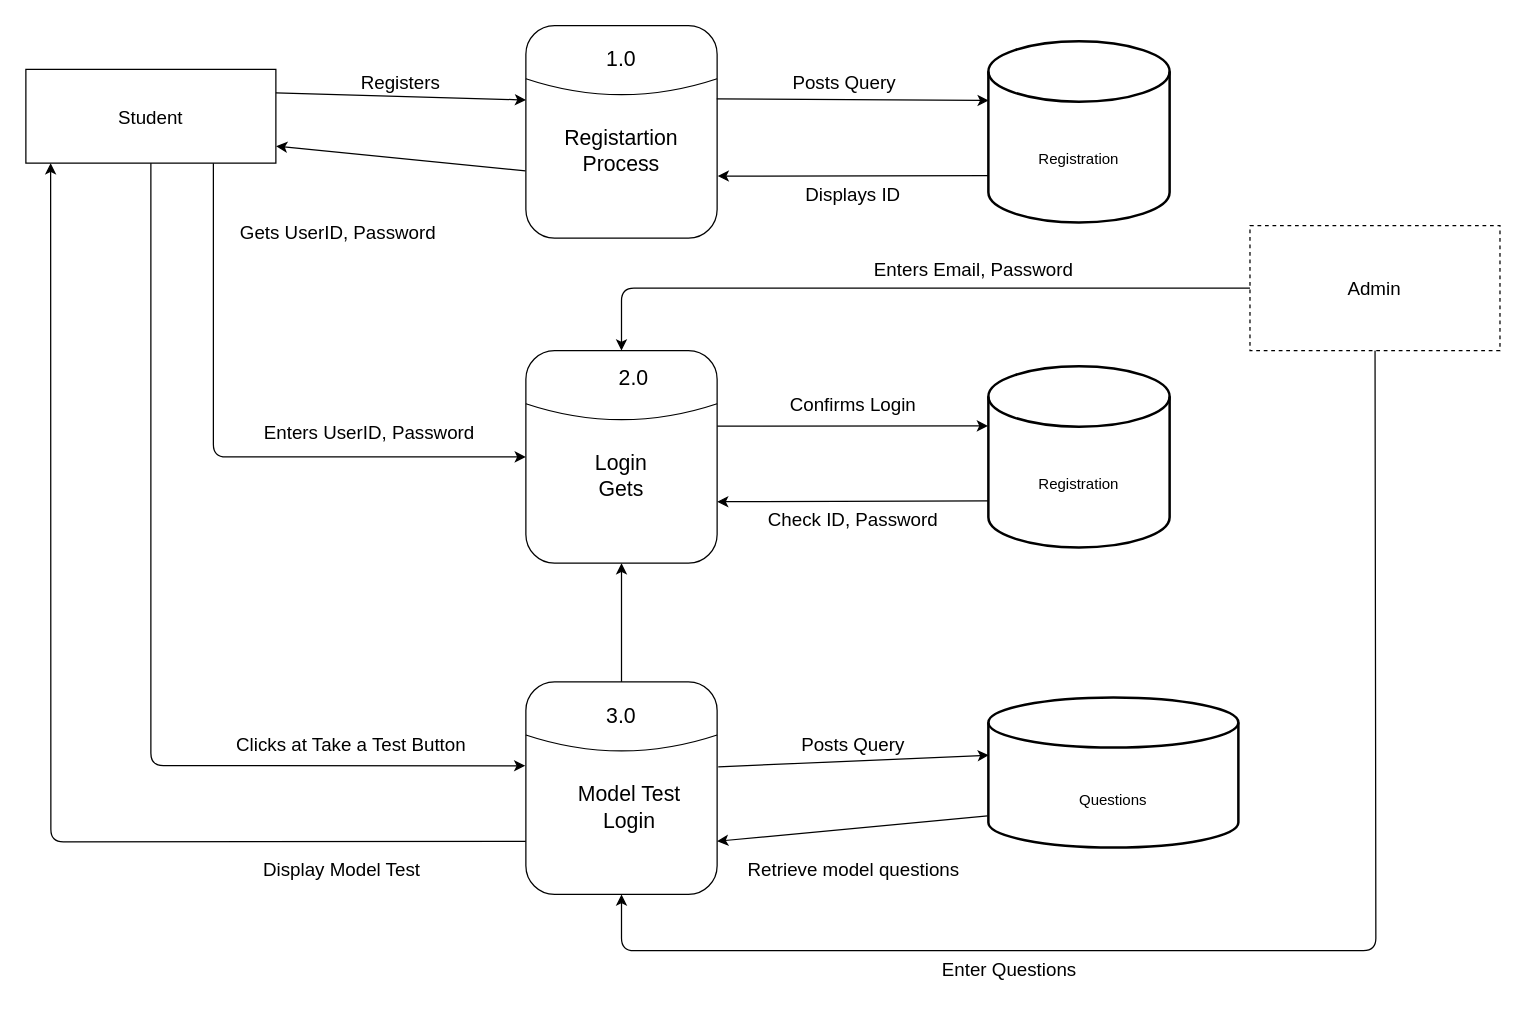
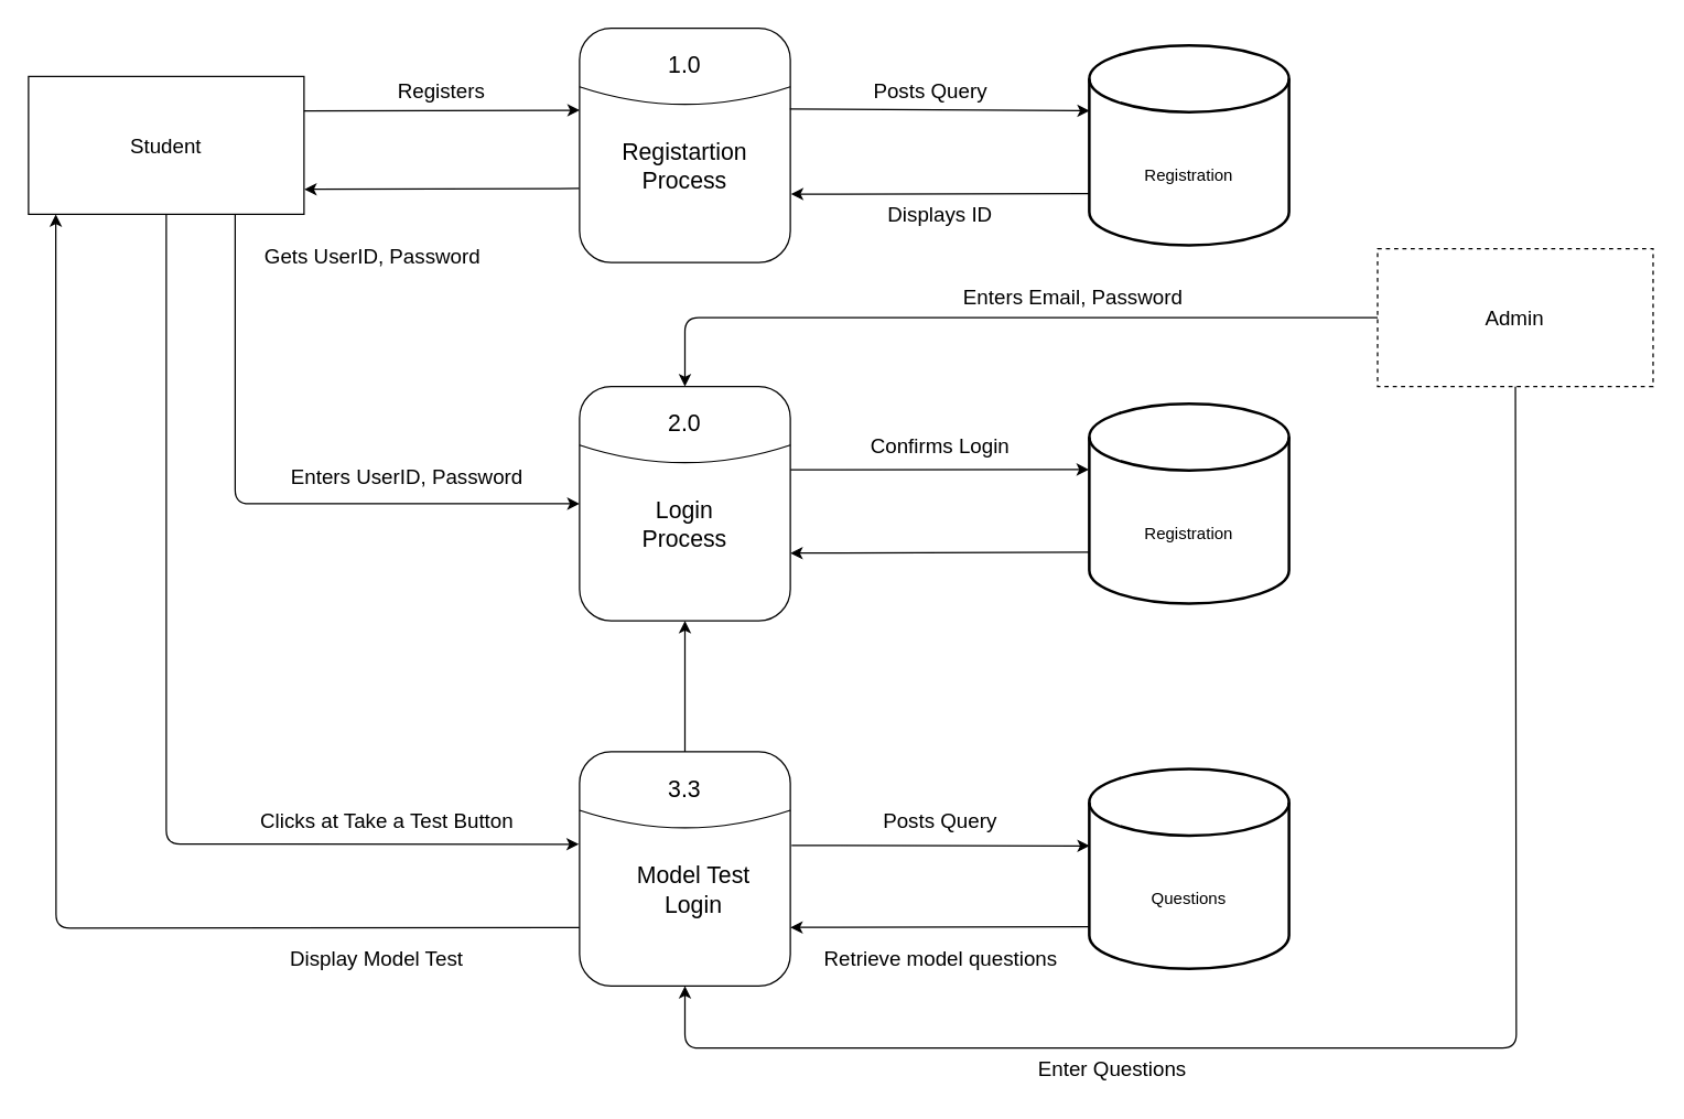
- <mxCell id="3" value="&lt;font style=&quot;font-size: 15px;&quot;&gt;Student&lt;/font&gt;" style="rounded=0;whiteSpace=wrap;html=1;" parent="1" vertex="1"><mxGeometry x="20" y="55" width="200" height="75" as="geometry" /></mxCell>
+ <mxCell id="3" value="&lt;font style=&quot;font-size: 15px;&quot;&gt;Student&lt;/font&gt;" style="rounded=0;whiteSpace=wrap;html=1;" parent="1" vertex="1"><mxGeometry x="20" y="55" width="200" height="100" as="geometry" /></mxCell>
- <mxCell id="31" value="&lt;font style=&quot;font-size: 17px;&quot;&gt;2.0&lt;/font&gt;" style="text;html=1;strokeColor=none;fillColor=none;align=center;verticalAlign=middle;whiteSpace=wrap;rounded=0;" parent="28" vertex="1"><mxGeometry x="62.214" y="11.19" width="48.571" height="24.286" as="geometry" /></mxCell>
+ <mxCell id="31" value="&lt;font style=&quot;font-size: 17px;&quot;&gt;2.0&lt;/font&gt;" style="text;html=1;strokeColor=none;fillColor=none;align=center;verticalAlign=middle;whiteSpace=wrap;rounded=0;" parent="28" vertex="1"><mxGeometry x="52.214" y="16.19" width="48.571" height="24.286" as="geometry" /></mxCell>
- <mxCell id="32" value="&lt;font style=&quot;font-size: 17px;&quot;&gt;Login&lt;br&gt;Gets&lt;/font&gt;" style="text;html=1;strokeColor=none;fillColor=none;align=center;verticalAlign=middle;whiteSpace=wrap;rounded=0;" parent="28" vertex="1"><mxGeometry x="15.786" y="89.048" width="121.429" height="24.286" as="geometry" /></mxCell>
+ <mxCell id="32" value="&lt;font style=&quot;font-size: 17px;&quot;&gt;Login&lt;br&gt;Process&lt;/font&gt;" style="text;html=1;strokeColor=none;fillColor=none;align=center;verticalAlign=middle;whiteSpace=wrap;rounded=0;" parent="28" vertex="1"><mxGeometry x="15.786" y="89.048" width="121.429" height="24.286" as="geometry" /></mxCell>
- <mxCell id="16" value="&lt;font style=&quot;font-size: 15px;&quot;&gt;Check ID, Password&lt;/font&gt;" style="text;html=1;strokeColor=none;fillColor=none;align=center;verticalAlign=middle;whiteSpace=wrap;rounded=0;" parent="1" vertex="1"><mxGeometry x="611.75" y="400" width="140" height="30" as="geometry" /></mxCell>
- <mxCell id="36" value="&lt;font style=&quot;font-size: 17px;&quot;&gt;3.0&lt;/font&gt;" style="text;html=1;strokeColor=none;fillColor=none;align=center;verticalAlign=middle;whiteSpace=wrap;rounded=0;" parent="33" vertex="1"><mxGeometry x="52.214" y="16.19" width="48.571" height="24.286" as="geometry" /></mxCell>
+ <mxCell id="36" value="&lt;font style=&quot;font-size: 17px;&quot;&gt;3.3&lt;/font&gt;" style="text;html=1;strokeColor=none;fillColor=none;align=center;verticalAlign=middle;whiteSpace=wrap;rounded=0;" parent="33" vertex="1"><mxGeometry x="52.214" y="16.19" width="48.571" height="24.286" as="geometry" /></mxCell>
- <mxCell id="47" value="&lt;div&gt;&lt;br&gt;&lt;/div&gt;&lt;div&gt;&lt;br&gt;&lt;/div&gt;&lt;div&gt;&lt;br&gt;&lt;/div&gt;Questions" style="strokeWidth=2;html=1;shape=mxgraph.flowchart.database;whiteSpace=wrap;" vertex="1" parent="1"><mxGeometry x="790" y="557.5" width="200" height="120" as="geometry" /></mxCell>
+ <mxCell id="47" value="&lt;div&gt;&lt;br&gt;&lt;/div&gt;&lt;div&gt;&lt;br&gt;&lt;/div&gt;&lt;div&gt;&lt;br&gt;&lt;/div&gt;Questions" style="strokeWidth=2;html=1;shape=mxgraph.flowchart.database;whiteSpace=wrap;" vertex="1" parent="1"><mxGeometry x="790" y="557.5" width="145" height="145" as="geometry" /></mxCell>
